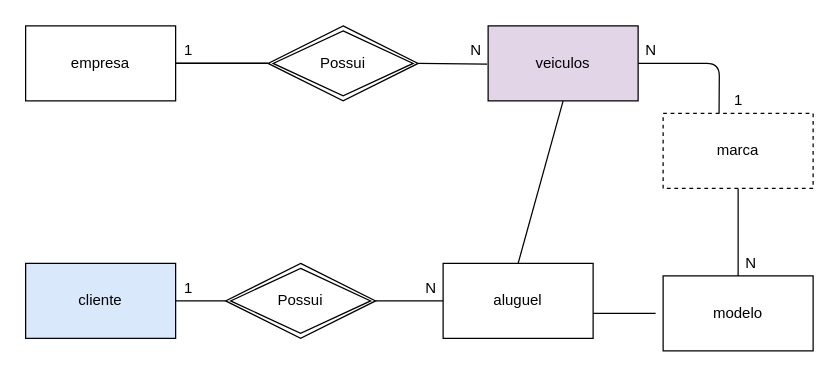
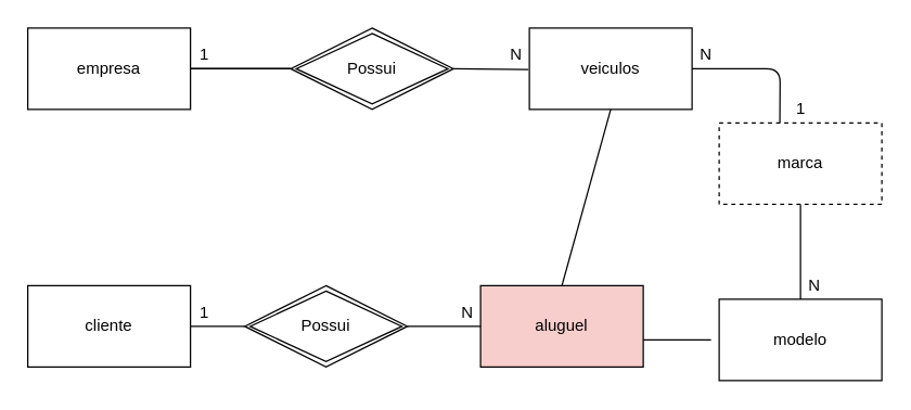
- <mxCell id="3" value="veiculos" style="rounded=0;whiteSpace=wrap;html=1;fillColor=#e1d5e7;" vertex="1" parent="1"><mxGeometry x="390" y="20" width="120" height="60" as="geometry" /></mxCell>
+ <mxCell id="3" value="veiculos" style="rounded=0;whiteSpace=wrap;html=1;" vertex="1" parent="1"><mxGeometry x="390" y="20" width="120" height="60" as="geometry" /></mxCell>
- <mxCell id="7" value="cliente" style="rounded=0;whiteSpace=wrap;html=1;fillColor=#dae8fc;" vertex="1" parent="1"><mxGeometry x="20" y="210" width="120" height="60" as="geometry" /></mxCell>
+ <mxCell id="7" value="cliente" style="rounded=0;whiteSpace=wrap;html=1;" vertex="1" parent="1"><mxGeometry x="20" y="210" width="120" height="60" as="geometry" /></mxCell>
- <mxCell id="11" value="aluguel" style="rounded=0;whiteSpace=wrap;html=1;" vertex="1" parent="1"><mxGeometry x="354" y="210" width="120" height="60" as="geometry" /></mxCell>
+ <mxCell id="11" value="aluguel" style="rounded=0;whiteSpace=wrap;html=1;fillColor=#f8cecc;" vertex="1" parent="1"><mxGeometry x="354" y="210" width="120" height="60" as="geometry" /></mxCell>
